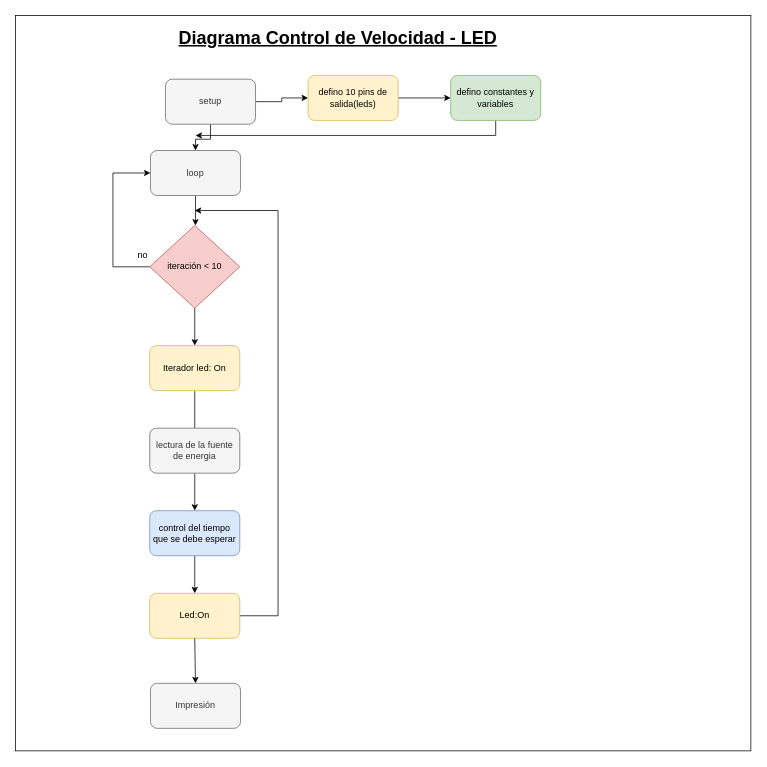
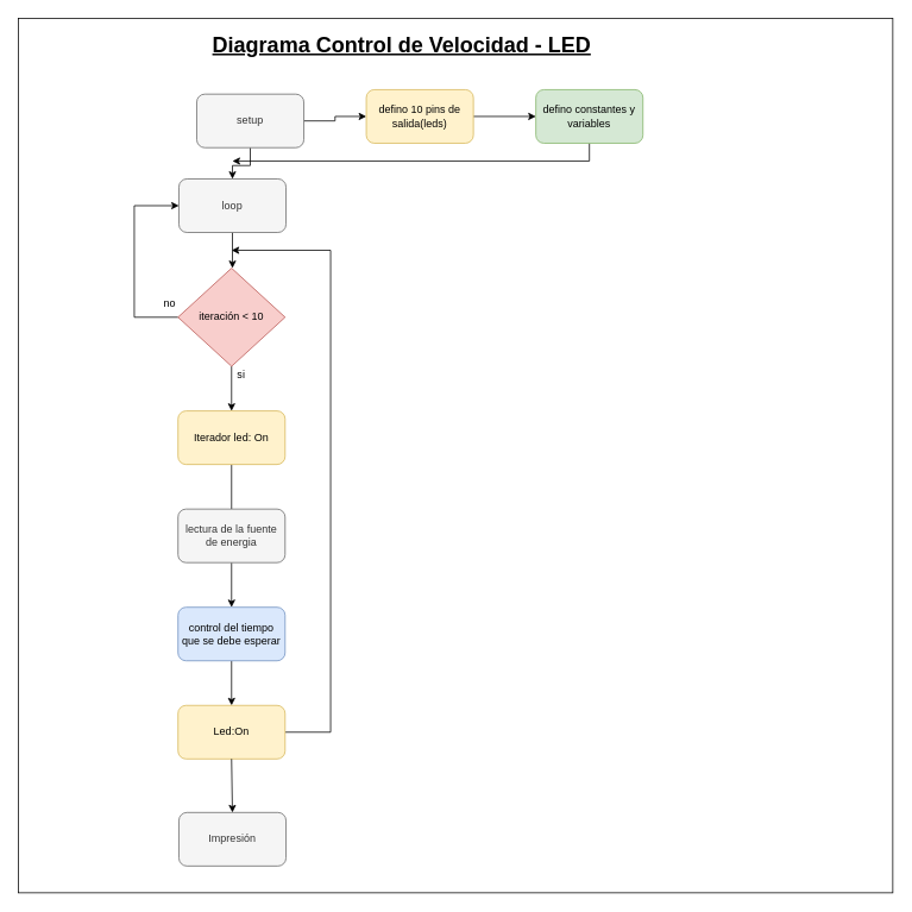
+ <mxCell id="25" value="si" style="text;html=1;strokeColor=none;fillColor=none;align=center;verticalAlign=middle;whiteSpace=wrap;rounded=0;" vertex="1" parent="1"><mxGeometry x="250" y="410" width="40" height="20" as="geometry" /></mxCell>
